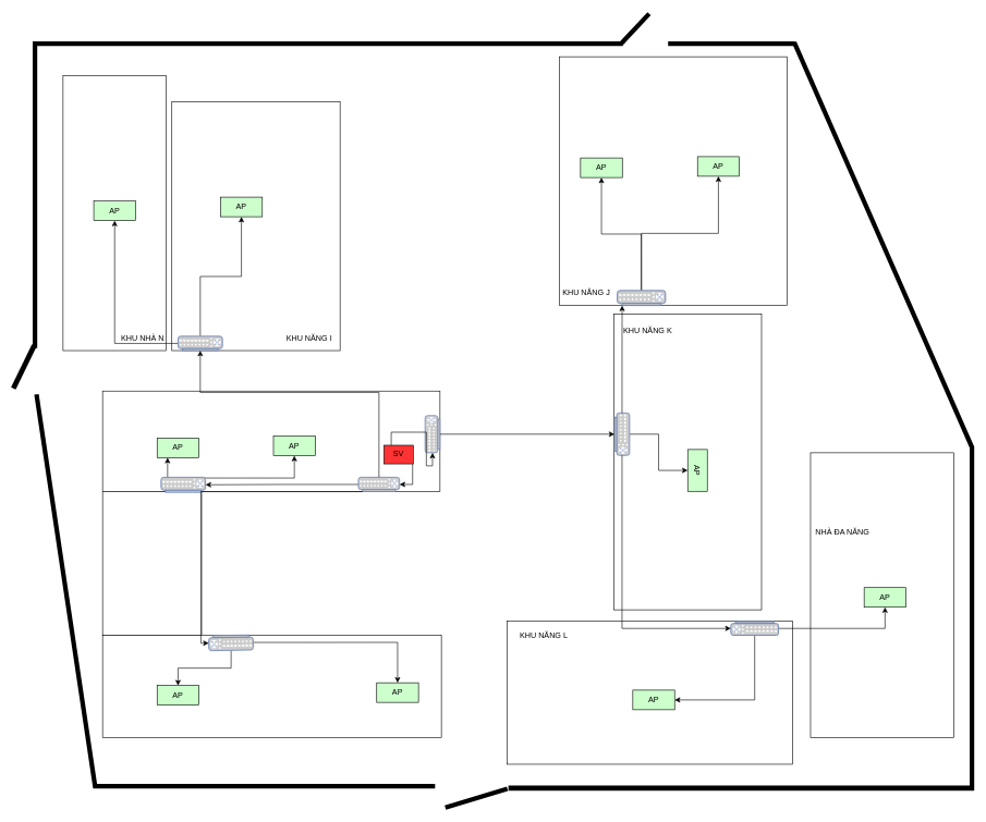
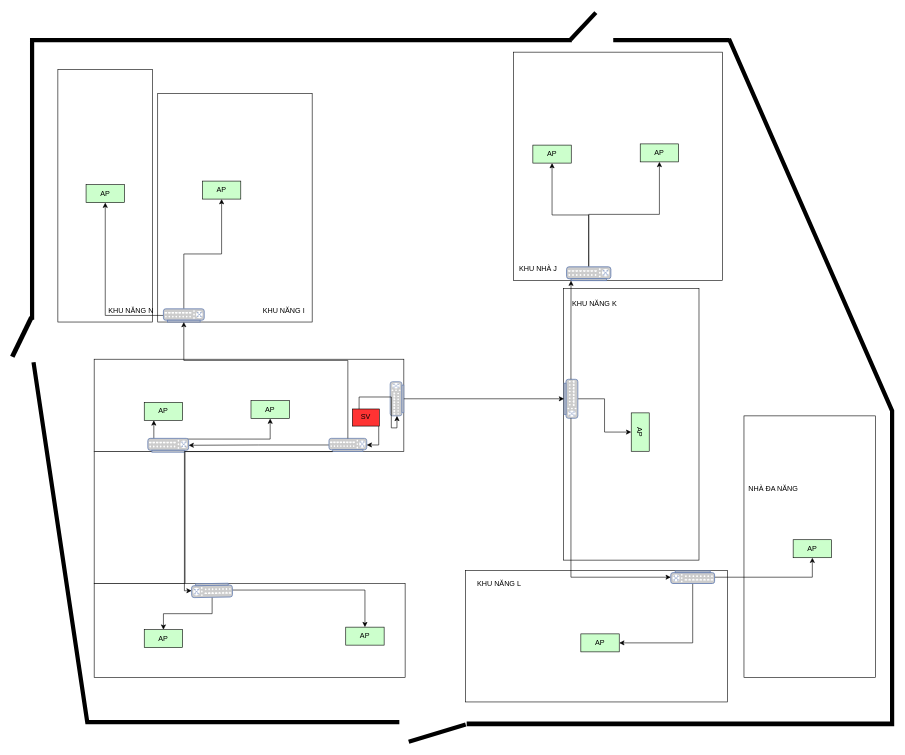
- <mxCell id="14" value="KHU NĂNG J" style="text;html=1;align=center;verticalAlign=middle;whiteSpace=wrap;rounded=0;" parent="1" vertex="1"><mxGeometry x="850.49" y="433" width="94" height="30" as="geometry" /></mxCell>
+ <mxCell id="14" value="KHU NHÀ J" style="text;html=1;align=center;verticalAlign=middle;whiteSpace=wrap;rounded=0;" parent="1" vertex="1"><mxGeometry x="850.49" y="433" width="94" height="30" as="geometry" /></mxCell>
- <mxCell id="16" value="KHU NHÀ N" style="text;html=1;align=center;verticalAlign=middle;whiteSpace=wrap;rounded=0;" parent="1" vertex="1"><mxGeometry x="170.75" y="503" width="94" height="30" as="geometry" /></mxCell>
+ <mxCell id="16" value="KHU NĂNG N" style="text;html=1;align=center;verticalAlign=middle;whiteSpace=wrap;rounded=0;" parent="1" vertex="1"><mxGeometry x="170.75" y="503" width="94" height="30" as="geometry" /></mxCell>
